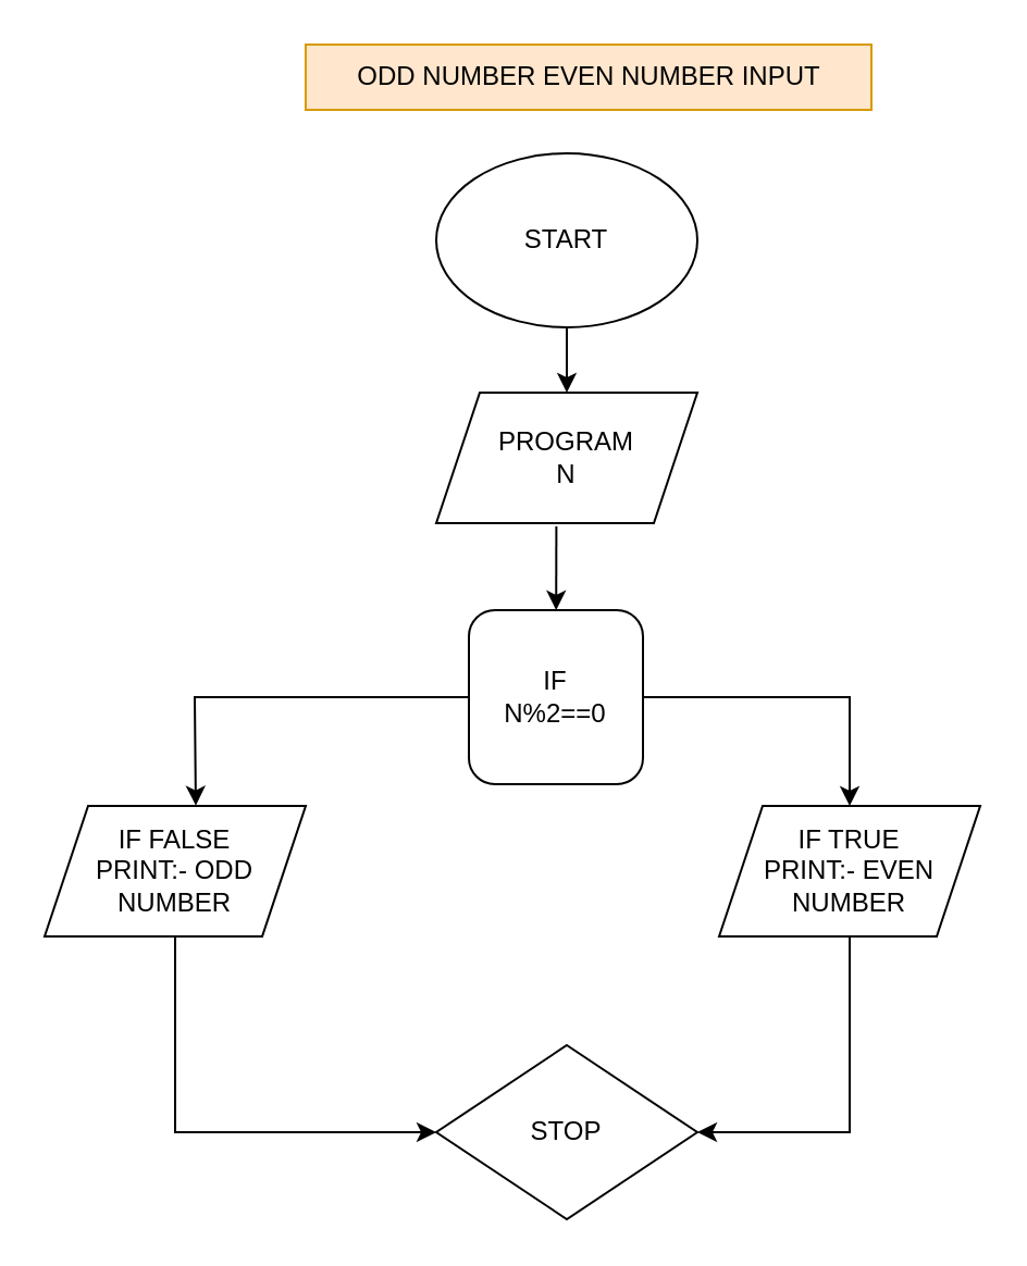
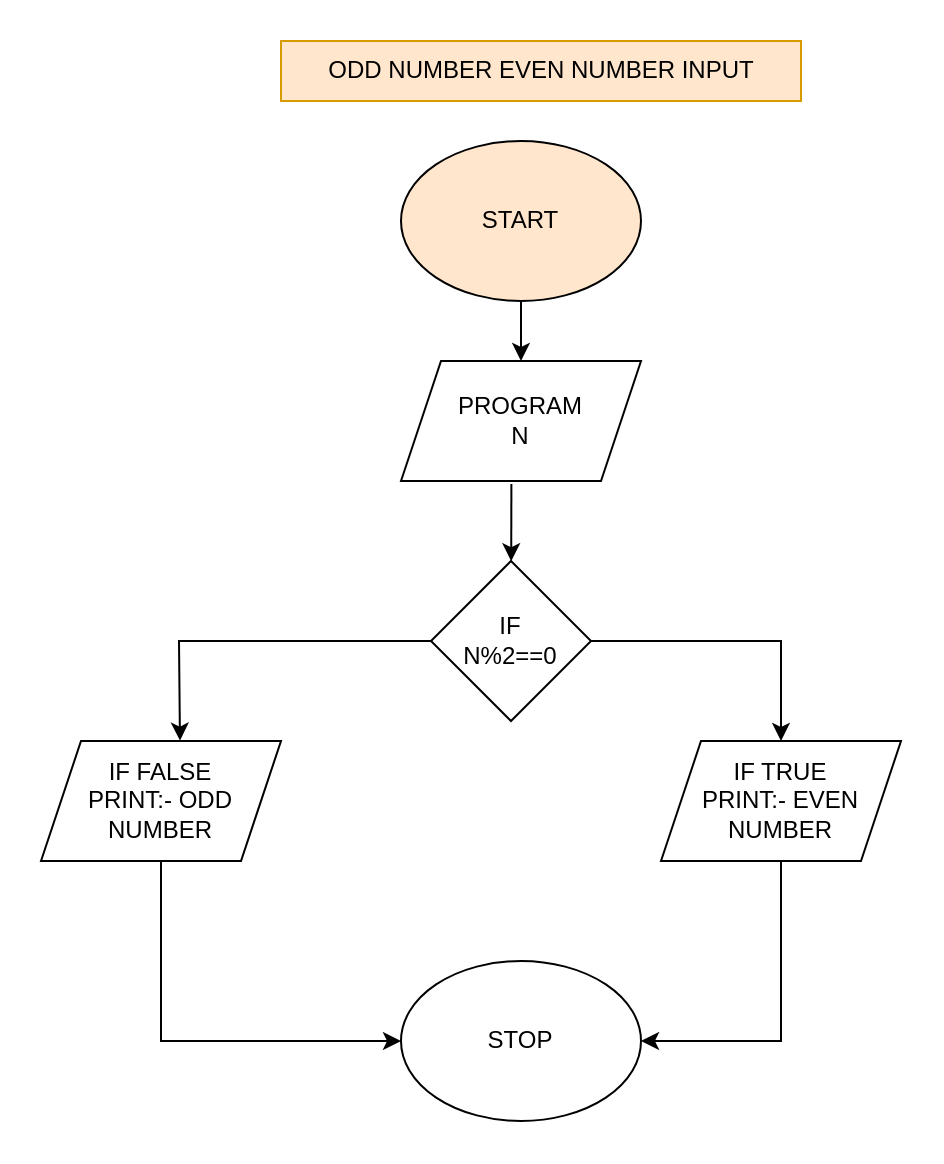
- <mxCell id="2" value="START" style="ellipse;whiteSpace=wrap;html=1;" vertex="1" parent="1"><mxGeometry x="200" y="70" width="120" height="80" as="geometry" /></mxCell>
+ <mxCell id="2" value="START" style="ellipse;whiteSpace=wrap;html=1;fillColor=#ffe6cc;" vertex="1" parent="1"><mxGeometry x="200" y="70" width="120" height="80" as="geometry" /></mxCell>
- <mxCell id="4" value="IF&lt;br&gt;N%2==0" style="whiteSpace=wrap;html=1;rounded=1;" vertex="1" parent="1"><mxGeometry x="215" y="280" width="80" height="80" as="geometry" /></mxCell>
+ <mxCell id="4" value="IF&lt;br&gt;N%2==0" style="rhombus;whiteSpace=wrap;html=1;" vertex="1" parent="1"><mxGeometry x="215" y="280" width="80" height="80" as="geometry" /></mxCell>
- <mxCell id="11" value="STOP" style="rhombus;whiteSpace=wrap;html=1;" vertex="1" parent="1"><mxGeometry x="200" y="480" width="120" height="80" as="geometry" /></mxCell>
+ <mxCell id="11" value="STOP" style="ellipse;whiteSpace=wrap;html=1;" vertex="1" parent="1"><mxGeometry x="200" y="480" width="120" height="80" as="geometry" /></mxCell>
